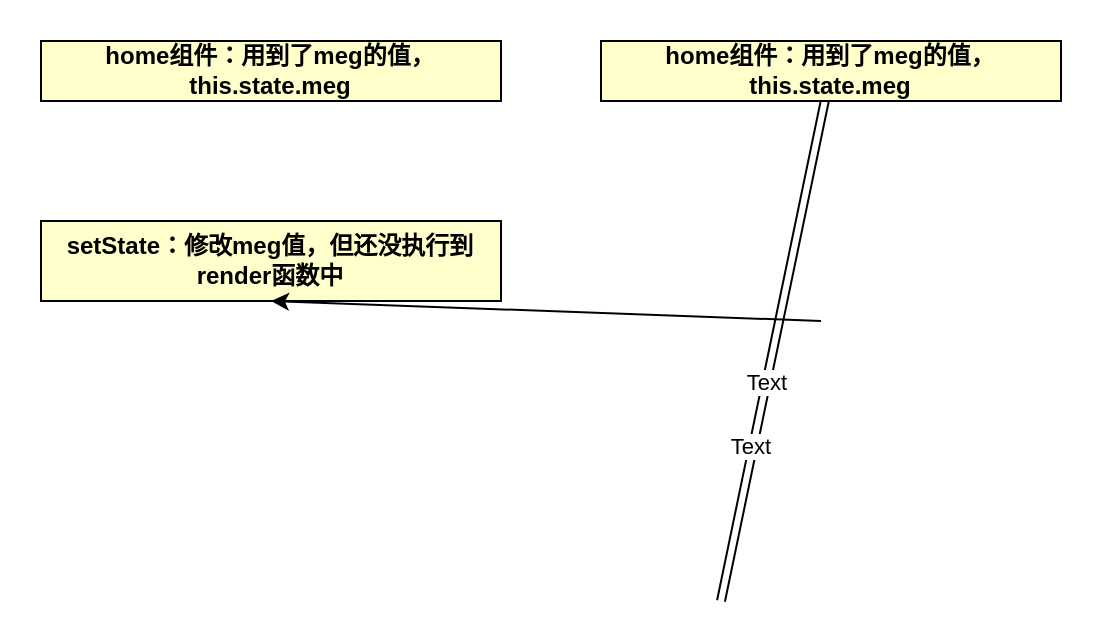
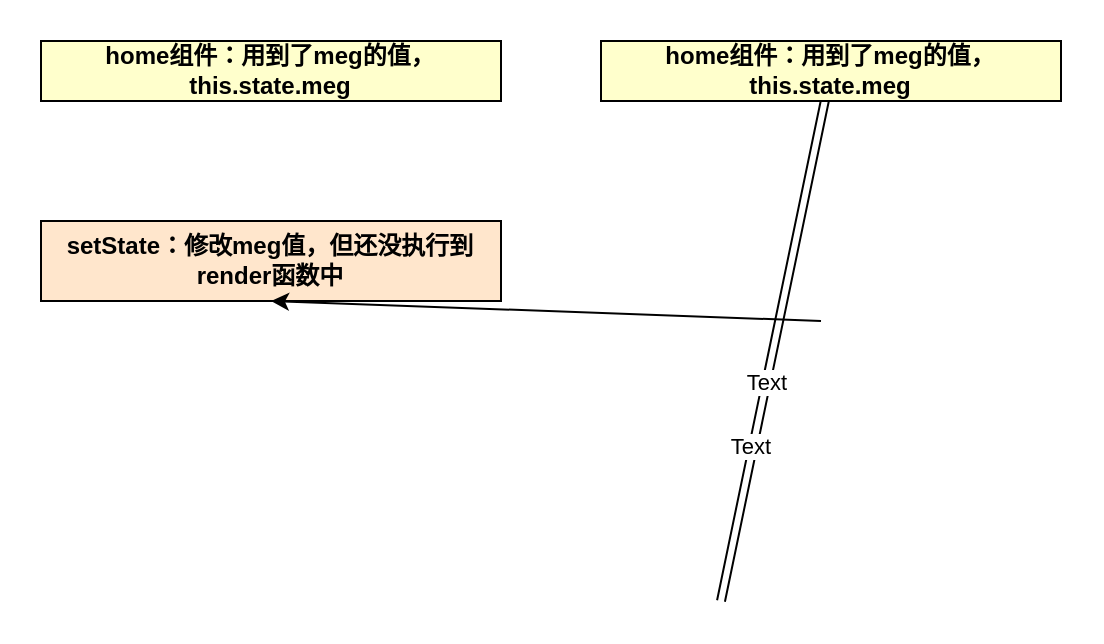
- <mxCell id="2" value="&lt;span style=&quot;background-color: initial; text-align: left;&quot;&gt;setState：修改meg值，但还没执行到render函数中&lt;/span&gt;&lt;br&gt;&lt;div style=&quot;text-align: left;&quot;&gt;&lt;/div&gt;" style="rounded=0;whiteSpace=wrap;html=1;fillColor=#FFFFCC;fontStyle=1;fontColor=#000000;" vertex="1" parent="1"><mxGeometry x="20" y="110" width="230" height="40" as="geometry" /></mxCell>
+ <mxCell id="2" value="&lt;span style=&quot;background-color: initial; text-align: left;&quot;&gt;setState：修改meg值，但还没执行到render函数中&lt;/span&gt;&lt;br&gt;&lt;div style=&quot;text-align: left;&quot;&gt;&lt;/div&gt;" style="rounded=0;whiteSpace=wrap;html=1;fillColor=#ffe6cc;fontStyle=1;fontColor=#000000;" vertex="1" parent="1"><mxGeometry x="20" y="110" width="230" height="40" as="geometry" /></mxCell>
